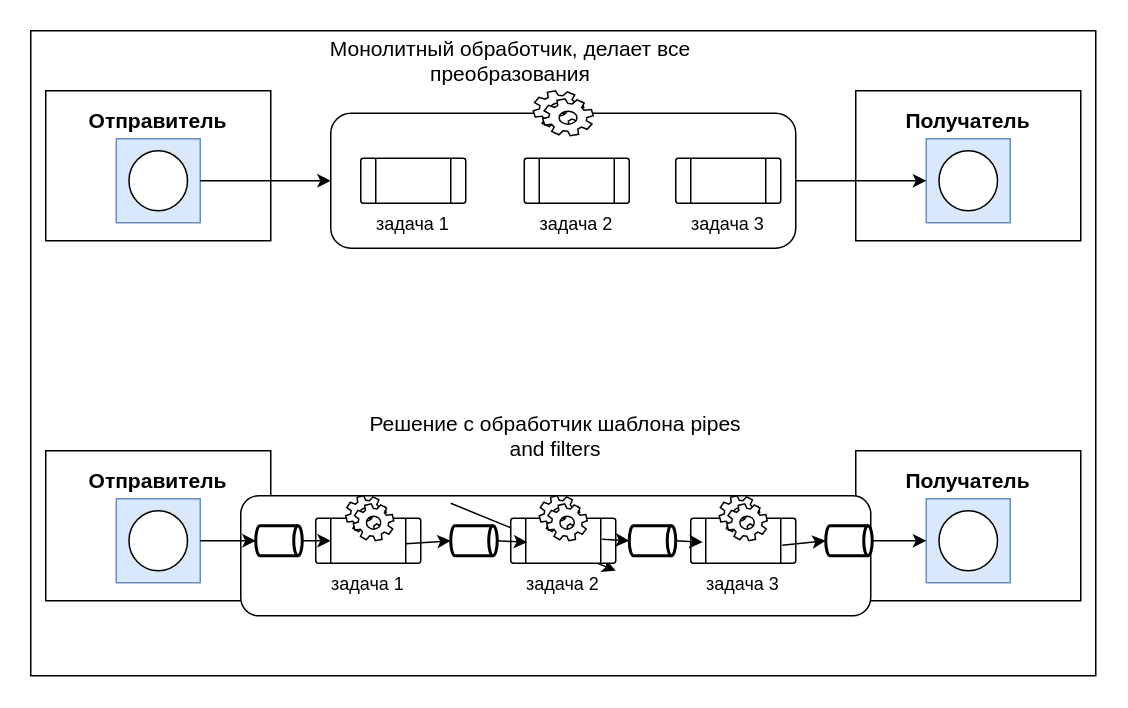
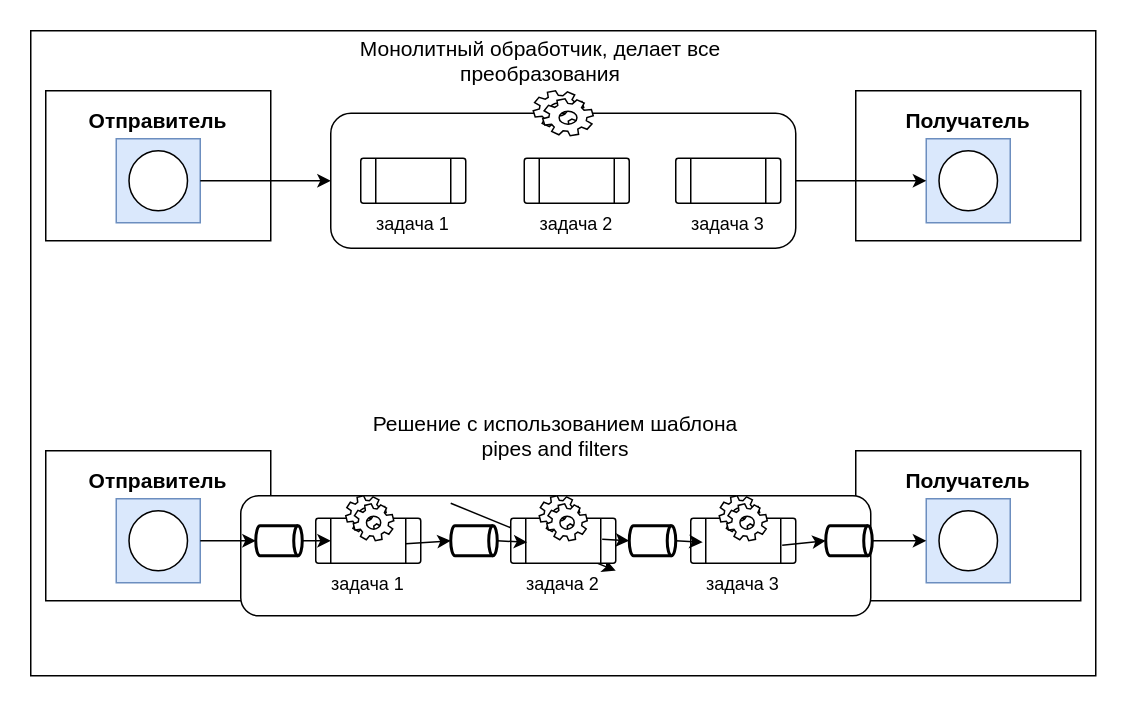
- <mxCell id="22" value="&lt;font style=&quot;font-size: 14px&quot;&gt;Монолитный обработчик, делает все преобразования&lt;/font&gt;" style="text;html=1;strokeColor=none;fillColor=none;align=center;verticalAlign=middle;whiteSpace=wrap;rounded=0;" vertex="1" parent="1"><mxGeometry x="210" y="30" width="260" height="20" as="geometry" /></mxCell>
+ <mxCell id="22" value="&lt;font style=&quot;font-size: 14px&quot;&gt;Монолитный обработчик, делает все преобразования&lt;/font&gt;" style="text;html=1;strokeColor=none;fillColor=none;align=center;verticalAlign=middle;whiteSpace=wrap;rounded=0;" vertex="1" parent="1"><mxGeometry x="230" y="30" width="260" height="20" as="geometry" /></mxCell>
- <mxCell id="47" value="&lt;span style=&quot;font-size: 14px&quot;&gt;Решение с обработчик шаблона pipes and filters&lt;/span&gt;" style="text;html=1;strokeColor=none;fillColor=none;align=center;verticalAlign=middle;whiteSpace=wrap;rounded=0;" vertex="1" parent="1"><mxGeometry x="240" y="280" width="260" height="20" as="geometry" /></mxCell>
+ <mxCell id="47" value="&lt;span style=&quot;font-size: 14px&quot;&gt;Решение с использованием шаблона pipes and filters&lt;/span&gt;" style="text;html=1;strokeColor=none;fillColor=none;align=center;verticalAlign=middle;whiteSpace=wrap;rounded=0;" vertex="1" parent="1"><mxGeometry x="240" y="280" width="260" height="20" as="geometry" /></mxCell>
